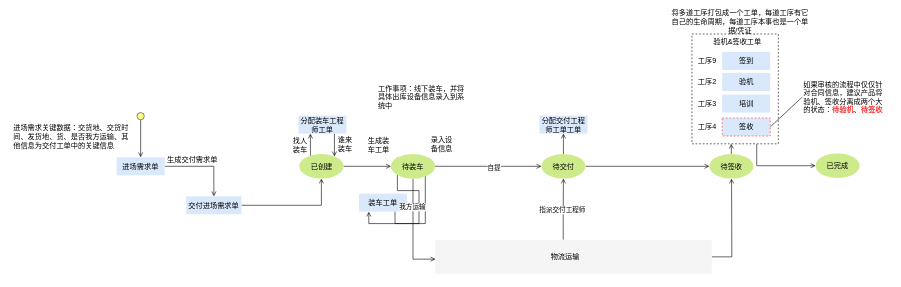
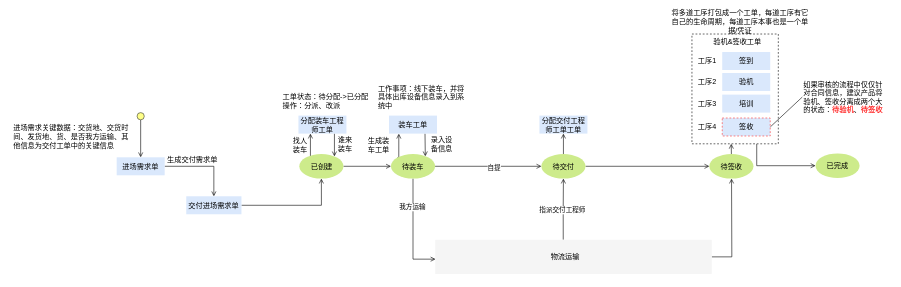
- <mxCell id="41" value="工序9" style="text;html=1;strokeColor=none;fillColor=none;align=center;verticalAlign=middle;whiteSpace=wrap;rounded=0;" parent="1" vertex="1"><mxGeometry x="1159" y="89.5" width="39" height="23" as="geometry" /></mxCell>
+ <mxCell id="41" value="工序1" style="text;html=1;strokeColor=none;fillColor=none;align=center;verticalAlign=middle;whiteSpace=wrap;rounded=0;" parent="1" vertex="1"><mxGeometry x="1159" y="89.5" width="39" height="23" as="geometry" /></mxCell>
+ <mxCell id="17" value="工单状态：待分配-&amp;gt;已分配&lt;br&gt;操作：分派、改派" style="text;html=1;strokeColor=none;fillColor=none;align=left;verticalAlign=middle;whiteSpace=wrap;rounded=0;" parent="1" vertex="1"><mxGeometry x="469" y="149" width="157" height="38" as="geometry" /></mxCell>
- <mxCell id="21" value="装车工单" style="rounded=0;whiteSpace=wrap;html=1;fillColor=#dae8fc;strokeColor=none;" parent="1" vertex="1"><mxGeometry x="598" y="322" width="80" height="30" as="geometry" /></mxCell>
+ <mxCell id="21" value="装车工单" style="rounded=0;whiteSpace=wrap;html=1;fillColor=#dae8fc;strokeColor=none;" parent="1" vertex="1"><mxGeometry x="648" y="192" width="80" height="30" as="geometry" /></mxCell>
